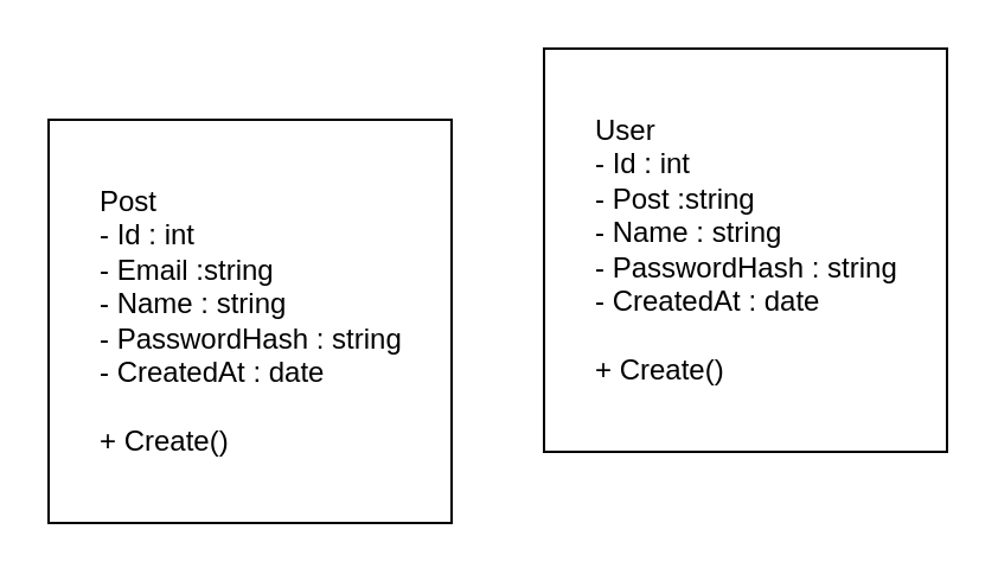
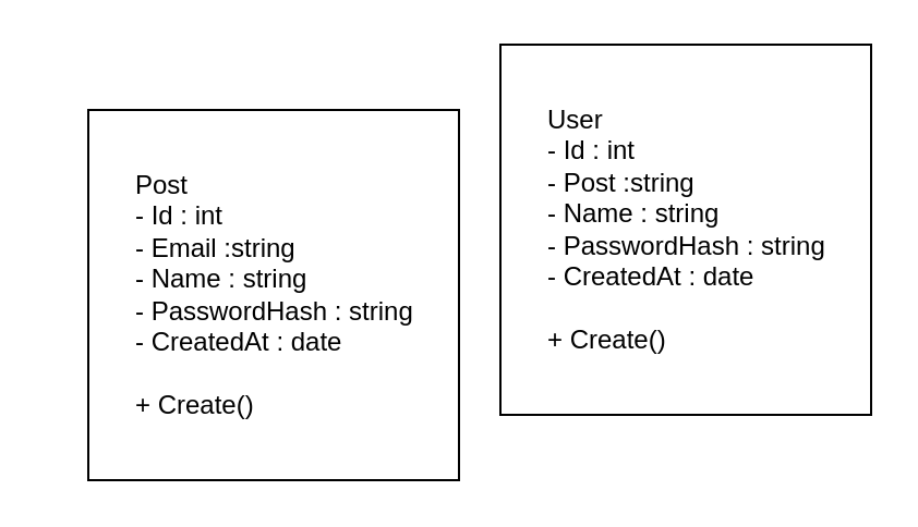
- <mxCell id="3" value="&lt;div&gt;Post&lt;/div&gt;- Id : int&lt;div&gt;- Email :string&lt;/div&gt;&lt;div&gt;- Name : string&lt;/div&gt;&lt;div&gt;- PasswordHash : string&lt;/div&gt;&lt;div style=&quot;&quot;&gt;- CreatedAt : date&lt;/div&gt;&lt;div style=&quot;&quot;&gt;&lt;br&gt;&lt;/div&gt;&lt;div style=&quot;&quot;&gt;+ Create()&lt;/div&gt;" style="rounded=0;whiteSpace=wrap;html=1;align=left;spacingLeft=20;" vertex="1" parent="1"><mxGeometry x="20" y="50" width="170" height="170" as="geometry" /></mxCell>
+ <mxCell id="3" value="&lt;div&gt;Post&lt;/div&gt;- Id : int&lt;div&gt;- Email :string&lt;/div&gt;&lt;div&gt;- Name : string&lt;/div&gt;&lt;div&gt;- PasswordHash : string&lt;/div&gt;&lt;div style=&quot;&quot;&gt;- CreatedAt : date&lt;/div&gt;&lt;div style=&quot;&quot;&gt;&lt;br&gt;&lt;/div&gt;&lt;div style=&quot;&quot;&gt;+ Create()&lt;/div&gt;" style="rounded=0;whiteSpace=wrap;html=1;align=left;spacingLeft=20;" vertex="1" parent="1"><mxGeometry x="40" y="50" width="170" height="170" as="geometry" /></mxCell>
